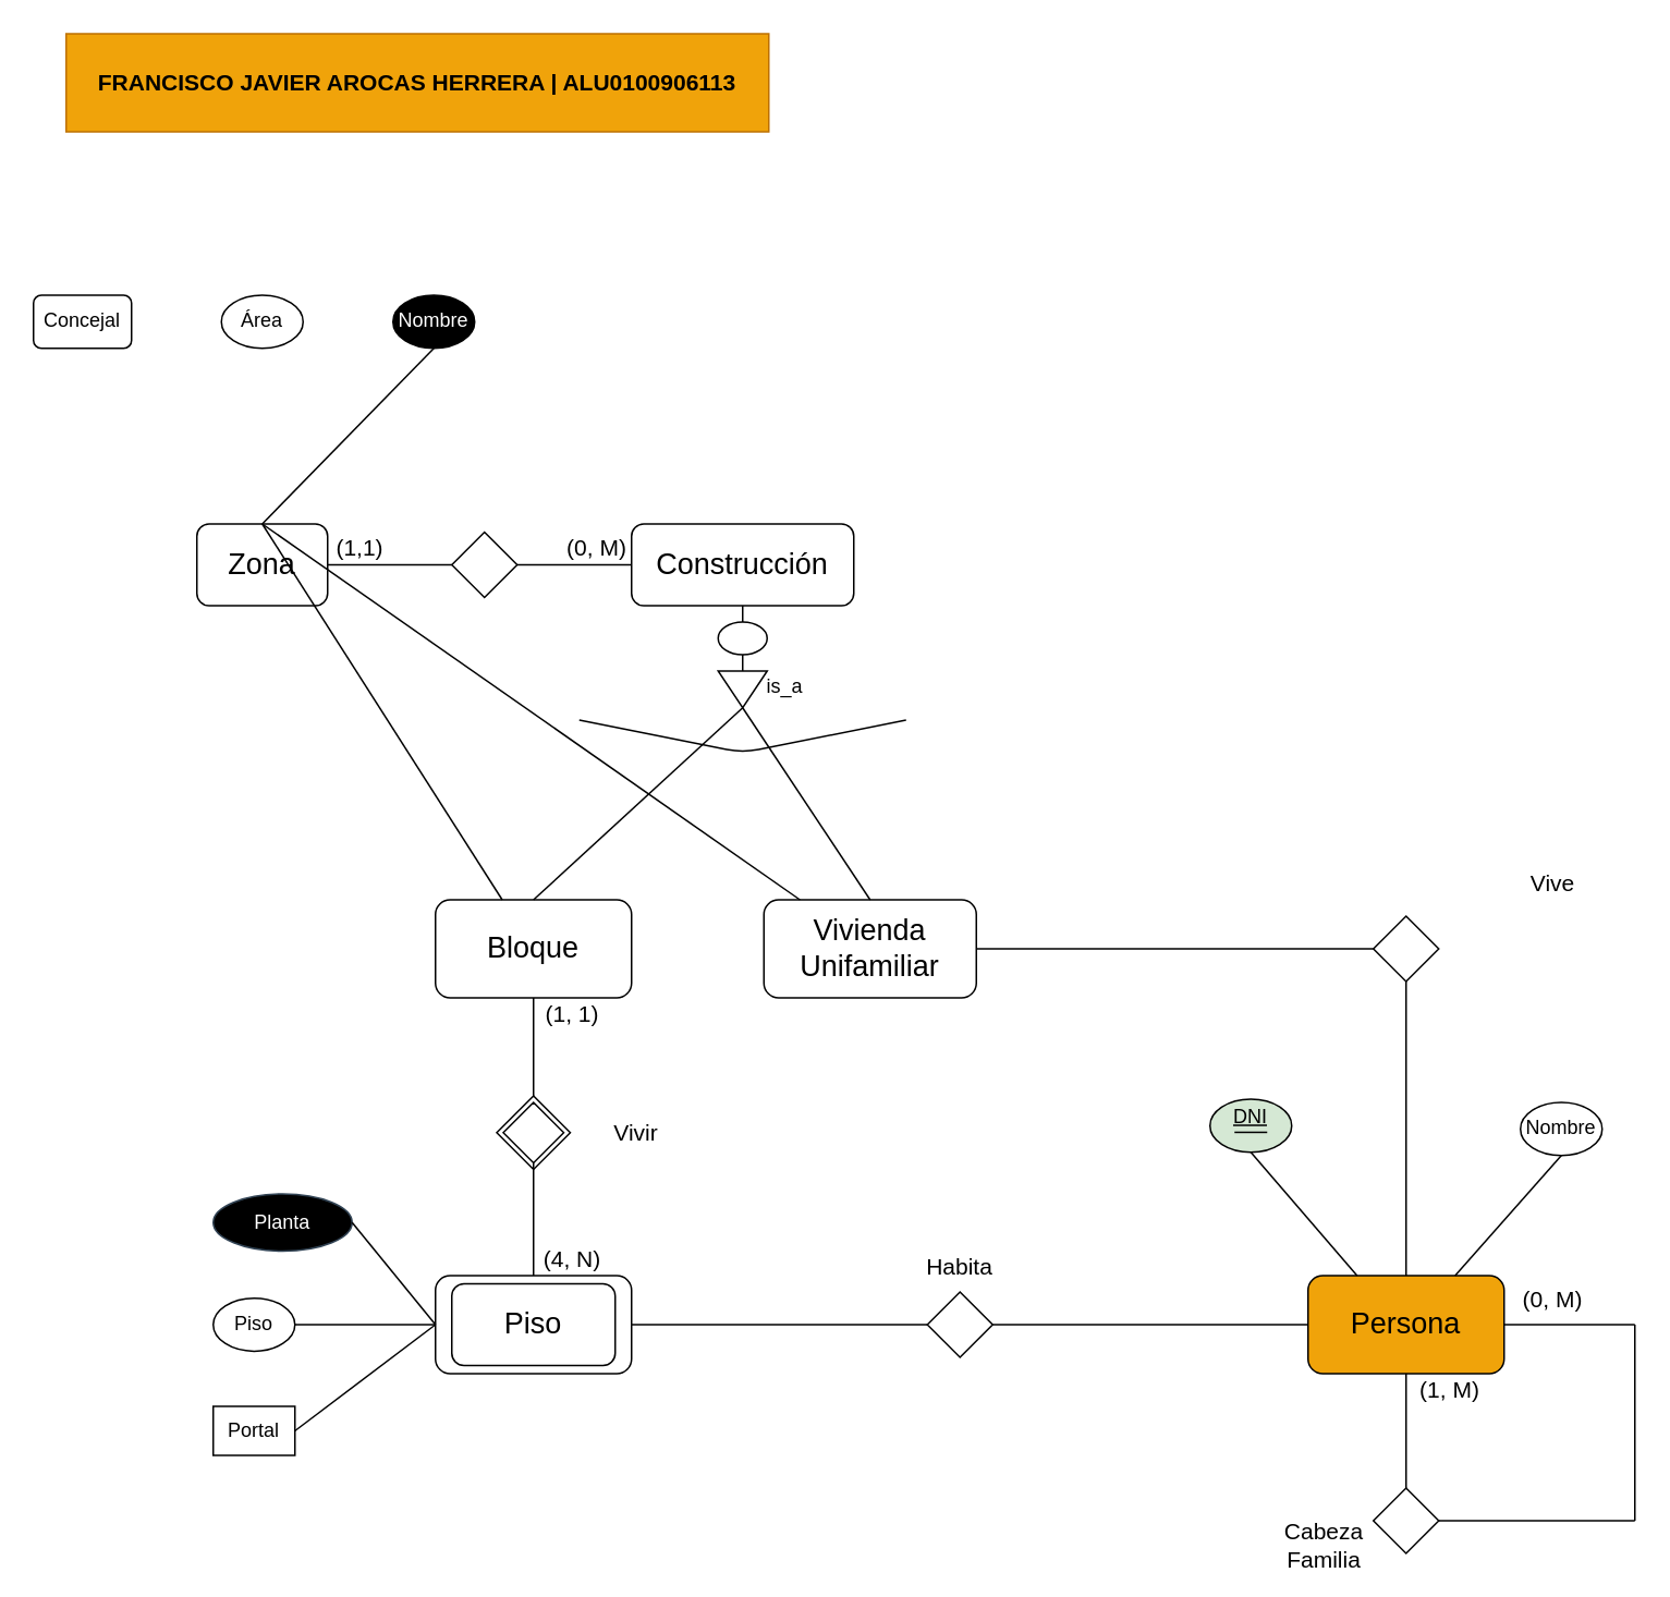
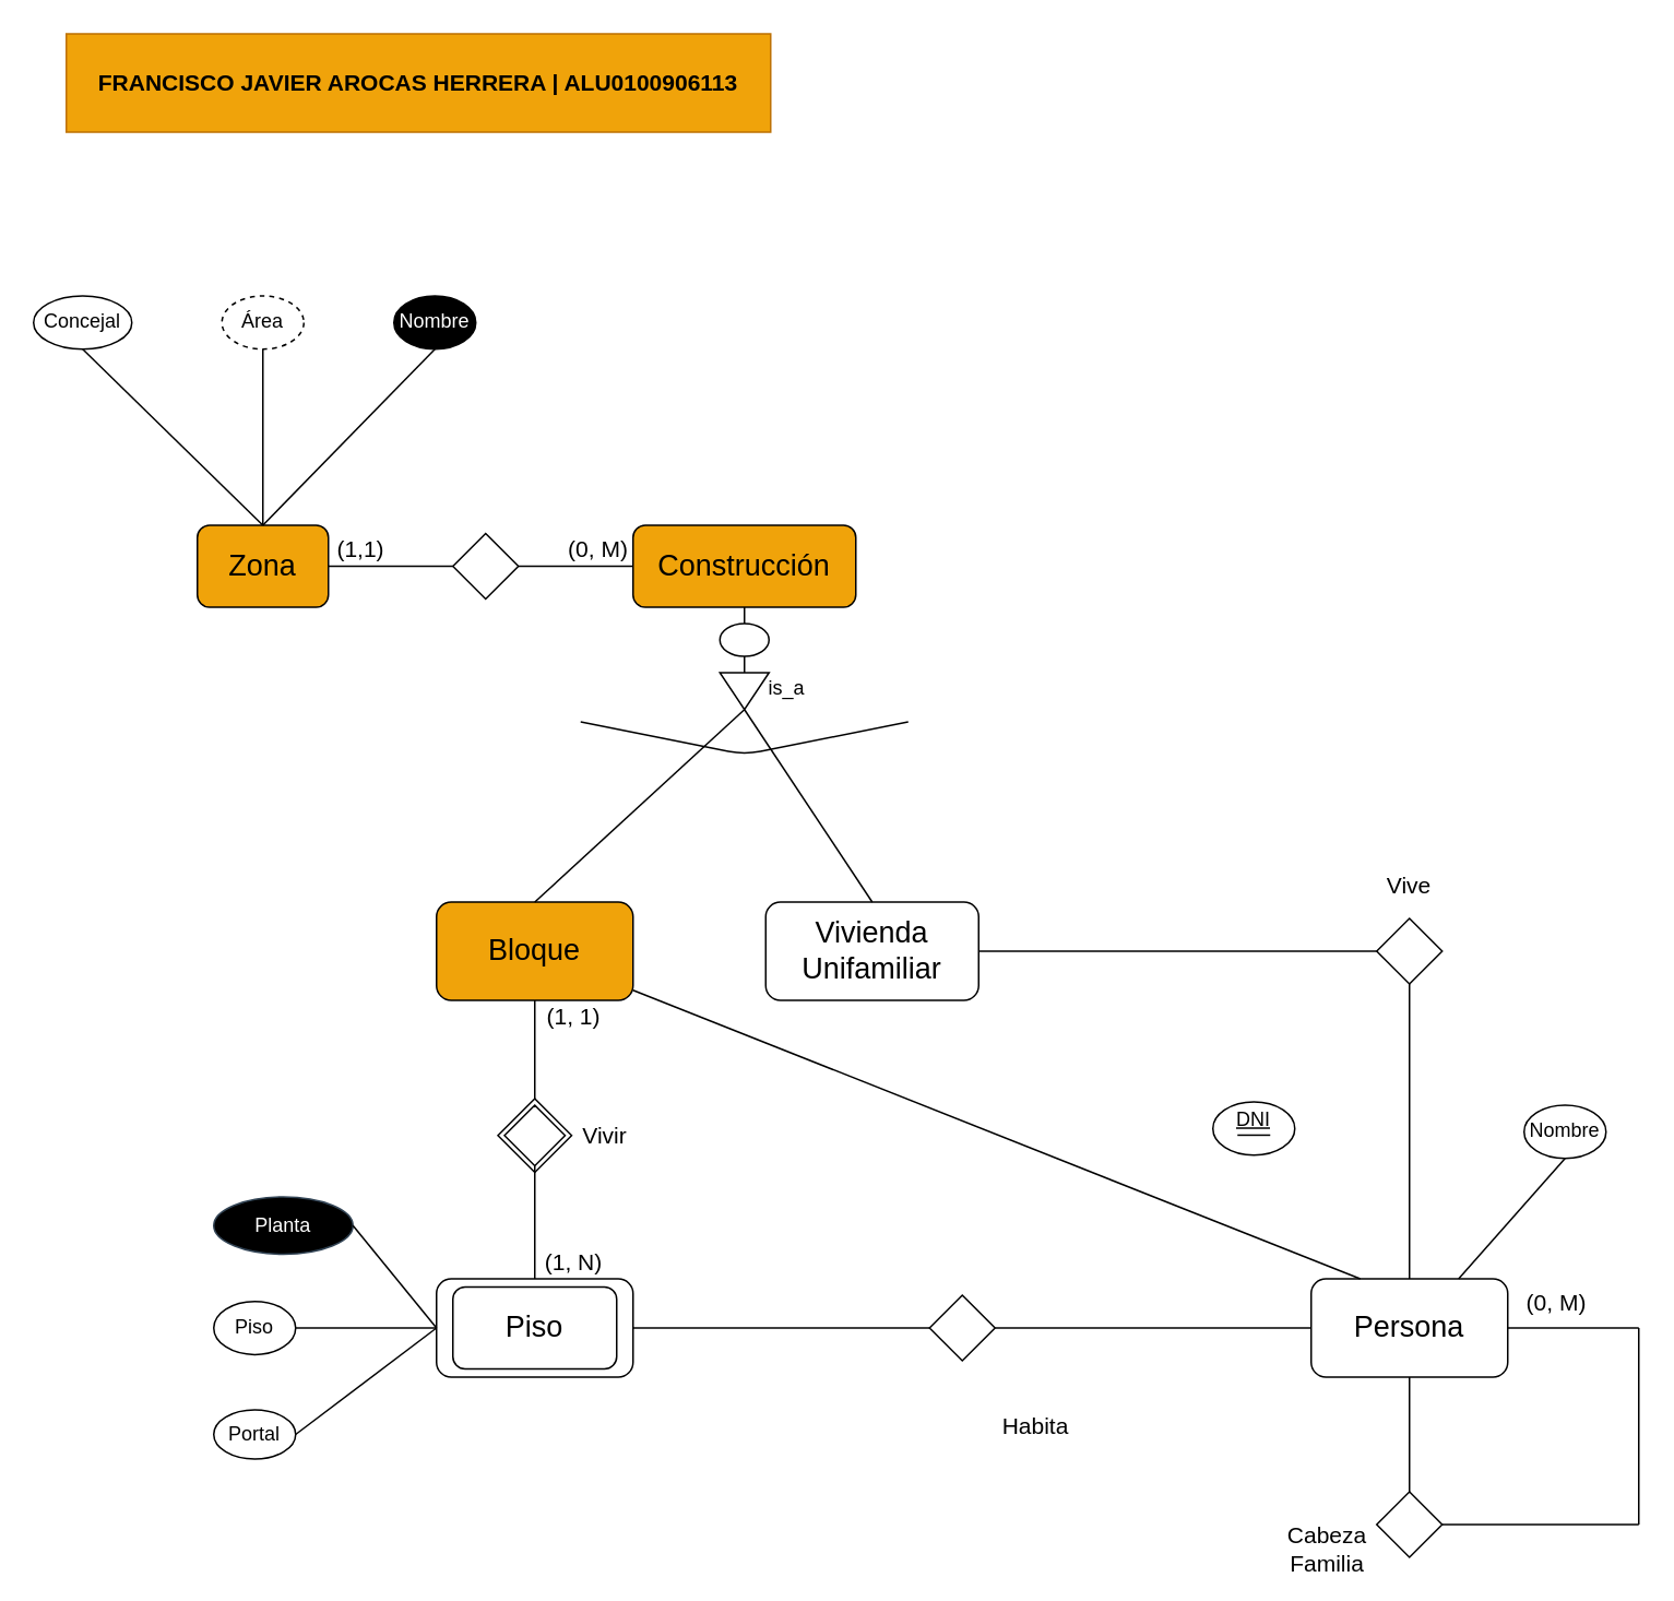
- <mxCell id="57" value="Concejal" style="whiteSpace=wrap;html=1;rounded=1;" vertex="1" parent="1"><mxGeometry x="20" y="180" width="60" height="32.5" as="geometry" /></mxCell>
+ <mxCell id="57" value="Concejal" style="ellipse;whiteSpace=wrap;html=1;" vertex="1" parent="1"><mxGeometry x="20" y="180" width="60" height="32.5" as="geometry" /></mxCell>
- <mxCell id="56" value="Área" style="ellipse;whiteSpace=wrap;html=1;" vertex="1" parent="1"><mxGeometry x="135" y="180" width="50" height="32.5" as="geometry" /></mxCell>
+ <mxCell id="56" value="Área" style="ellipse;whiteSpace=wrap;html=1;dashed=1;" vertex="1" parent="1"><mxGeometry x="135" y="180" width="50" height="32.5" as="geometry" /></mxCell>
- <mxCell id="3" value="&lt;font style=&quot;font-size: 18px&quot;&gt;Zona&lt;/font&gt;" style="rounded=1;whiteSpace=wrap;html=1;" vertex="1" parent="1"><mxGeometry x="120" y="320" width="80" height="50" as="geometry" /></mxCell>
+ <mxCell id="3" value="&lt;font style=&quot;font-size: 18px&quot;&gt;Zona&lt;/font&gt;" style="rounded=1;whiteSpace=wrap;html=1;fillColor=#f0a30a;" vertex="1" parent="1"><mxGeometry x="120" y="320" width="80" height="50" as="geometry" /></mxCell>
- <mxCell id="2" value="&lt;font style=&quot;font-size: 18px&quot;&gt;Construcción&lt;/font&gt;" style="rounded=1;whiteSpace=wrap;html=1;" vertex="1" parent="1"><mxGeometry x="386" y="320" width="136" height="50" as="geometry" /></mxCell>
+ <mxCell id="2" value="&lt;font style=&quot;font-size: 18px&quot;&gt;Construcción&lt;/font&gt;" style="rounded=1;whiteSpace=wrap;html=1;fillColor=#f0a30a;" vertex="1" parent="1"><mxGeometry x="386" y="320" width="136" height="50" as="geometry" /></mxCell>
- <mxCell id="60" value="" style="endArrow=none;html=1;fontSize=14;fontColor=#FFFFFF;exitX=0.5;exitY=0;exitDx=0;exitDy=0;" edge="1" parent="1" source="3" target="4"><mxGeometry width="50" height="50" relative="1" as="geometry"><mxPoint x="150" y="280" as="sourcePoint" /><mxPoint x="200" y="230" as="targetPoint" /></mxGeometry></mxCell>
+ <mxCell id="60" value="" style="endArrow=none;html=1;fontSize=14;fontColor=#FFFFFF;entryX=0.5;entryY=1;entryDx=0;entryDy=0;exitX=0.5;exitY=0;exitDx=0;exitDy=0;" edge="1" parent="1" source="3" target="56"><mxGeometry width="50" height="50" relative="1" as="geometry"><mxPoint x="150" y="280" as="sourcePoint" /><mxPoint x="200" y="230" as="targetPoint" /></mxGeometry></mxCell>
- <mxCell id="58" value="" style="endArrow=none;html=1;fontSize=14;fontColor=#FFFFFF;exitX=0.5;exitY=0;exitDx=0;exitDy=0;" edge="1" parent="1" source="3" target="5"><mxGeometry width="50" height="50" relative="1" as="geometry"><mxPoint y="320" as="sourcePoint" x="40" /><mxPoint x="90" y="270" as="targetPoint" /></mxGeometry></mxCell>
+ <mxCell id="58" value="" style="endArrow=none;html=1;fontSize=14;fontColor=#FFFFFF;entryX=0.5;entryY=1;entryDx=0;entryDy=0;exitX=0.5;exitY=0;exitDx=0;exitDy=0;" edge="1" parent="1" source="3" target="57"><mxGeometry width="50" height="50" relative="1" as="geometry"><mxPoint y="320" as="sourcePoint" x="40" /><mxPoint x="90" y="270" as="targetPoint" /></mxGeometry></mxCell>
- <mxCell id="24" value="Vive" style="text;html=1;strokeColor=none;fillColor=none;align=center;verticalAlign=middle;whiteSpace=wrap;rounded=0;fontSize=14;" vertex="1" parent="1"><mxGeometry x="930" y="530" width="40" height="20" as="geometry" /></mxCell>
+ <mxCell id="24" value="Vive" style="text;html=1;strokeColor=none;fillColor=none;align=center;verticalAlign=middle;whiteSpace=wrap;rounded=0;fontSize=14;" vertex="1" parent="1"><mxGeometry x="840" y="530" width="40" height="20" as="geometry" /></mxCell>
- <mxCell id="4" value="&lt;font style=&quot;font-size: 18px&quot;&gt;Bloque&lt;/font&gt;" style="rounded=1;whiteSpace=wrap;html=1;" vertex="1" parent="1"><mxGeometry x="266" y="550" width="120" height="60" as="geometry" /></mxCell>
+ <mxCell id="4" value="&lt;font style=&quot;font-size: 18px&quot;&gt;Bloque&lt;/font&gt;" style="rounded=1;whiteSpace=wrap;html=1;fillColor=#f0a30a;" vertex="1" parent="1"><mxGeometry x="266" y="550" width="120" height="60" as="geometry" /></mxCell>
- <mxCell id="51" value="&lt;u&gt;DNI&lt;/u&gt;" style="ellipse;whiteSpace=wrap;html=1;spacingTop=-10;fillColor=#d5e8d4;" vertex="1" parent="1"><mxGeometry x="740" y="672" width="50" height="32.5" as="geometry" /></mxCell>
+ <mxCell id="51" value="&lt;u&gt;DNI&lt;/u&gt;" style="ellipse;whiteSpace=wrap;html=1;spacingTop=-10;" vertex="1" parent="1"><mxGeometry x="740" y="672" width="50" height="32.5" as="geometry" /></mxCell>
- <mxCell id="34" value="Vivir" style="text;html=1;strokeColor=none;fillColor=none;align=center;verticalAlign=middle;whiteSpace=wrap;rounded=0;fontSize=14;" vertex="1" parent="1"><mxGeometry x="368.5" y="682.5" width="40" height="20" as="geometry" /></mxCell>
+ <mxCell id="34" value="Vivir" style="text;html=1;strokeColor=none;fillColor=none;align=center;verticalAlign=middle;whiteSpace=wrap;rounded=0;fontSize=14;" vertex="1" parent="1"><mxGeometry x="348.5" y="682.5" width="40" height="20" as="geometry" /></mxCell>
- <mxCell id="54" value="" style="endArrow=none;html=1;fontSize=14;entryX=0.5;entryY=1;entryDx=0;entryDy=0;exitX=0.25;exitY=0;exitDx=0;exitDy=0;" edge="1" parent="1" source="20" target="51"><mxGeometry width="50" height="50" relative="1" as="geometry"><mxPoint x="650" y="790" as="sourcePoint" /><mxPoint x="700" y="740" as="targetPoint" /></mxGeometry></mxCell>
+ <mxCell id="54" value="" style="endArrow=none;html=1;fontSize=14;exitX=0.25;exitY=0;exitDx=0;exitDy=0;" edge="1" parent="1" source="20" target="4"><mxGeometry width="50" height="50" relative="1" as="geometry"><mxPoint x="650" y="790" as="sourcePoint" /><mxPoint x="700" y="740" as="targetPoint" /></mxGeometry></mxCell>
- <mxCell id="35" value="(4, N)" style="text;html=1;strokeColor=none;fillColor=none;align=center;verticalAlign=middle;whiteSpace=wrap;rounded=0;fontSize=14;" vertex="1" parent="1"><mxGeometry x="330" y="760" width="40" height="20" as="geometry" /></mxCell>
+ <mxCell id="35" value="(1, N)" style="text;html=1;strokeColor=none;fillColor=none;align=center;verticalAlign=middle;whiteSpace=wrap;rounded=0;fontSize=14;" vertex="1" parent="1"><mxGeometry x="330" y="760" width="40" height="20" as="geometry" /></mxCell>
- <mxCell id="23" value="Habita" style="text;html=1;strokeColor=none;fillColor=none;align=center;verticalAlign=middle;whiteSpace=wrap;rounded=0;fontSize=14;" vertex="1" parent="1"><mxGeometry x="567" y="765" width="40" height="20" as="geometry" /></mxCell>
+ <mxCell id="23" value="Habita" style="text;html=1;strokeColor=none;fillColor=none;align=center;verticalAlign=middle;whiteSpace=wrap;rounded=0;fontSize=14;" vertex="1" parent="1"><mxGeometry x="612" y="860" width="40" height="20" as="geometry" /></mxCell>
- <mxCell id="20" value="&lt;font style=&quot;font-size: 18px&quot;&gt;Persona&lt;/font&gt;" style="rounded=1;whiteSpace=wrap;html=1;fillColor=#f0a30a;" vertex="1" parent="1"><mxGeometry x="800" y="780" width="120" height="60" as="geometry" /></mxCell>
+ <mxCell id="20" value="&lt;font style=&quot;font-size: 18px&quot;&gt;Persona&lt;/font&gt;" style="rounded=1;whiteSpace=wrap;html=1;" vertex="1" parent="1"><mxGeometry x="800" y="780" width="120" height="60" as="geometry" /></mxCell>
- <mxCell id="47" value="(1, M)" style="text;html=1;strokeColor=none;fillColor=none;align=center;verticalAlign=middle;whiteSpace=wrap;rounded=0;fontSize=14;" vertex="1" parent="1"><mxGeometry x="867" y="840" width="40" height="20" as="geometry" /></mxCell>
- <mxCell id="29" value="Portal" style="whiteSpace=wrap;html=1;rounded=0;" vertex="1" parent="1"><mxGeometry x="130" y="860" width="50" height="30" as="geometry" /></mxCell>
+ <mxCell id="29" value="Portal" style="ellipse;whiteSpace=wrap;html=1;" vertex="1" parent="1"><mxGeometry x="130" y="860" width="50" height="30" as="geometry" /></mxCell>
